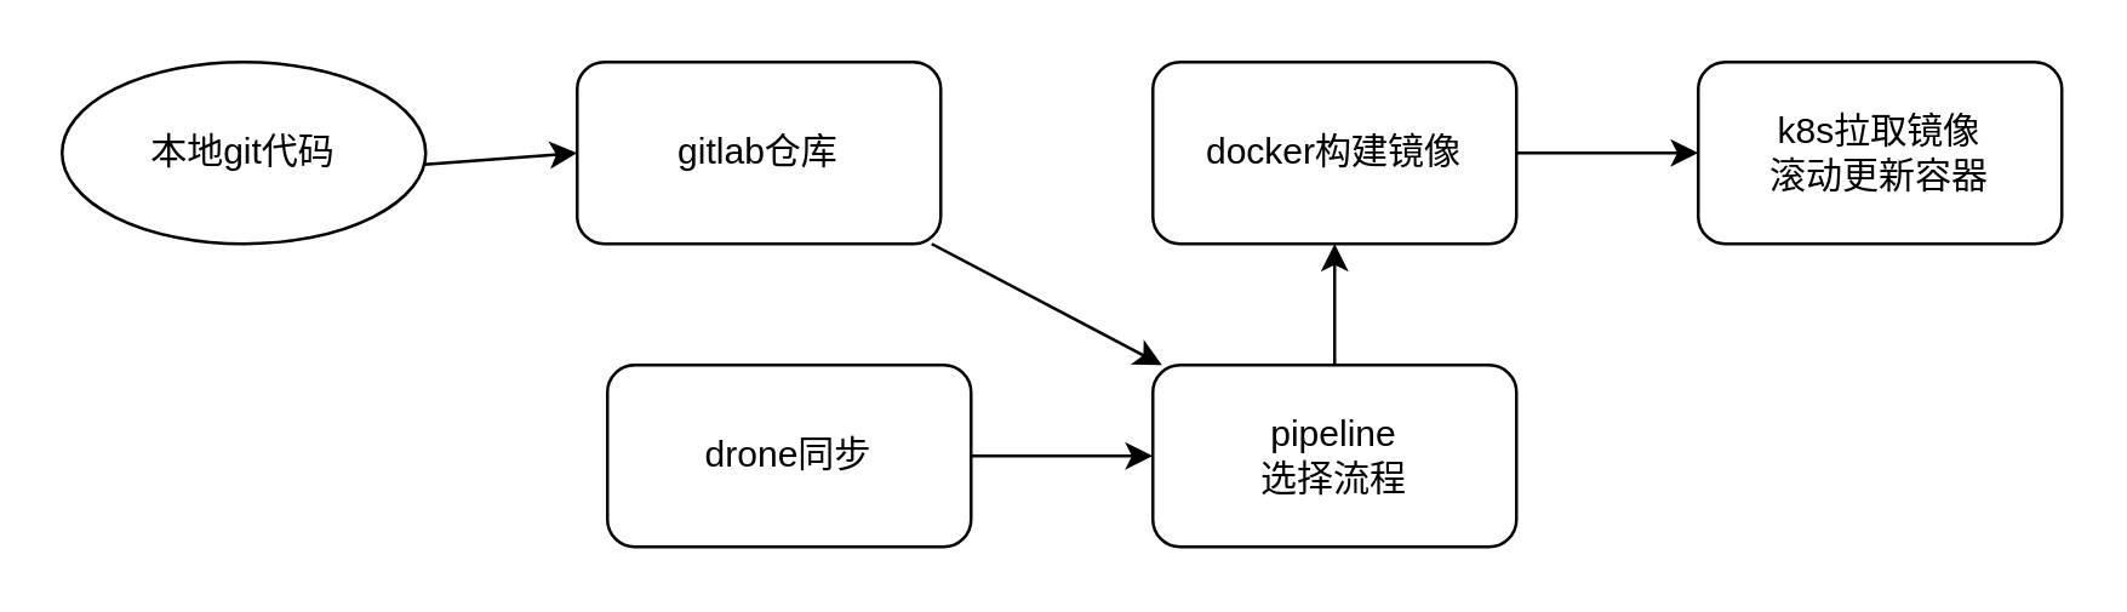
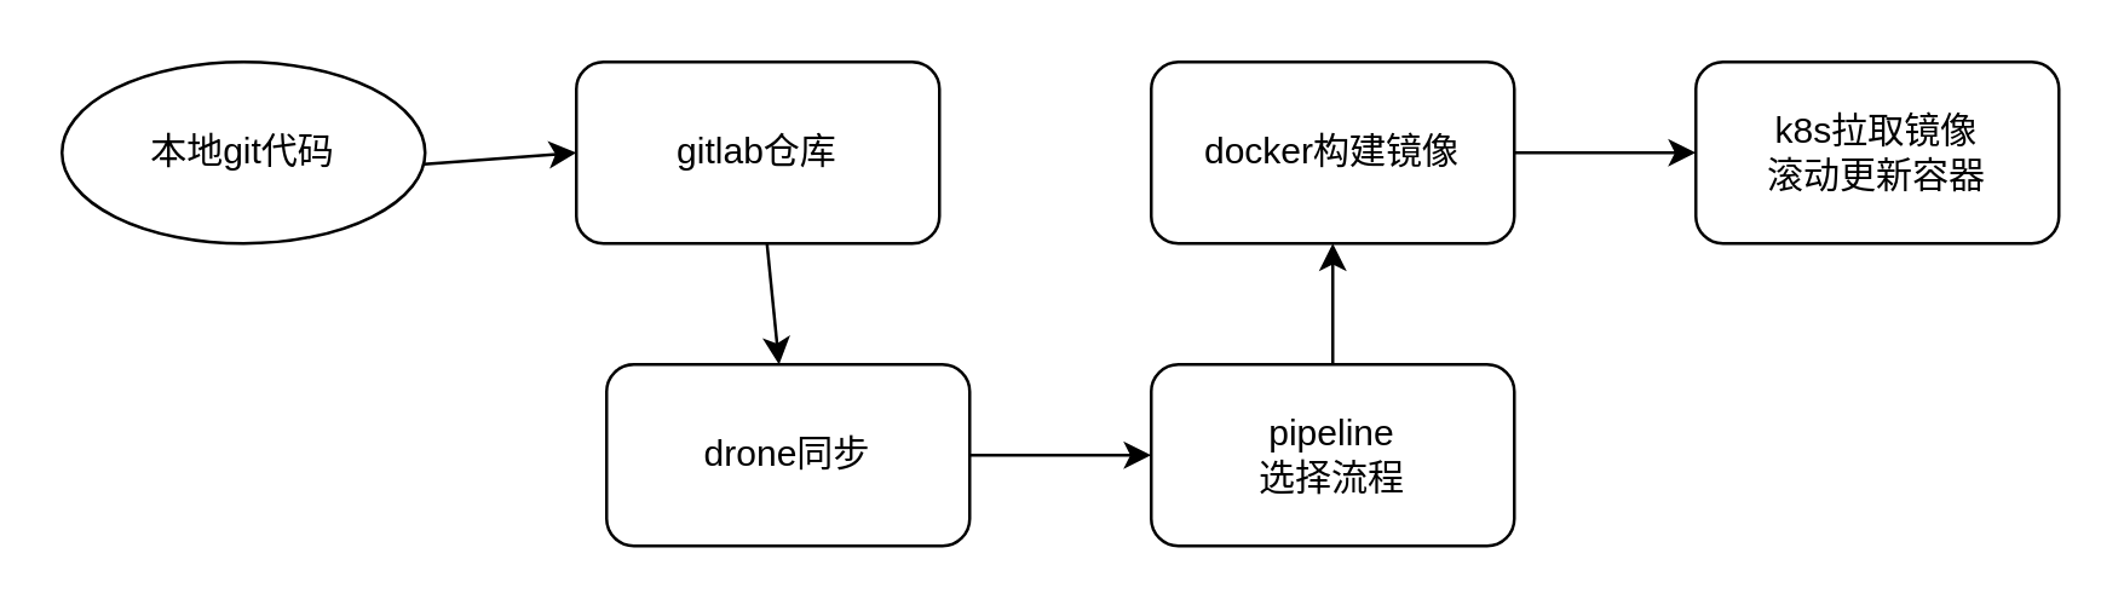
- <mxCell id="4" value="" style="edgeStyle=none;html=1;" edge="1" parent="1" source="5" target="9"><mxGeometry relative="1" as="geometry" /></mxCell>
+ <mxCell id="4" value="" style="edgeStyle=none;html=1;" edge="1" parent="1" source="5" target="7"><mxGeometry relative="1" as="geometry" /></mxCell>
